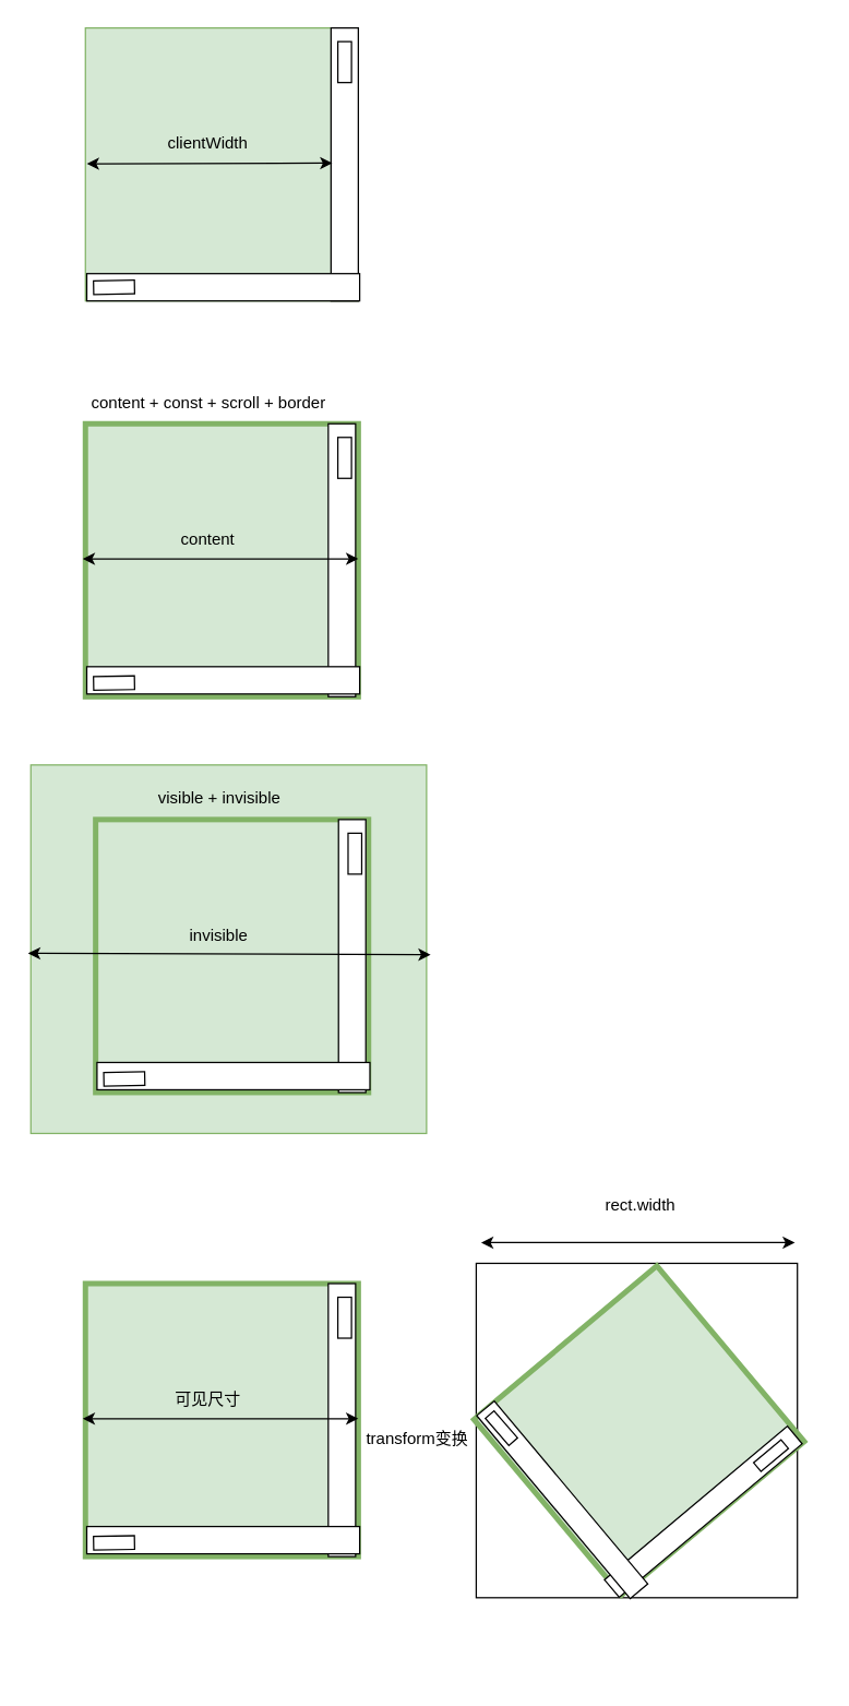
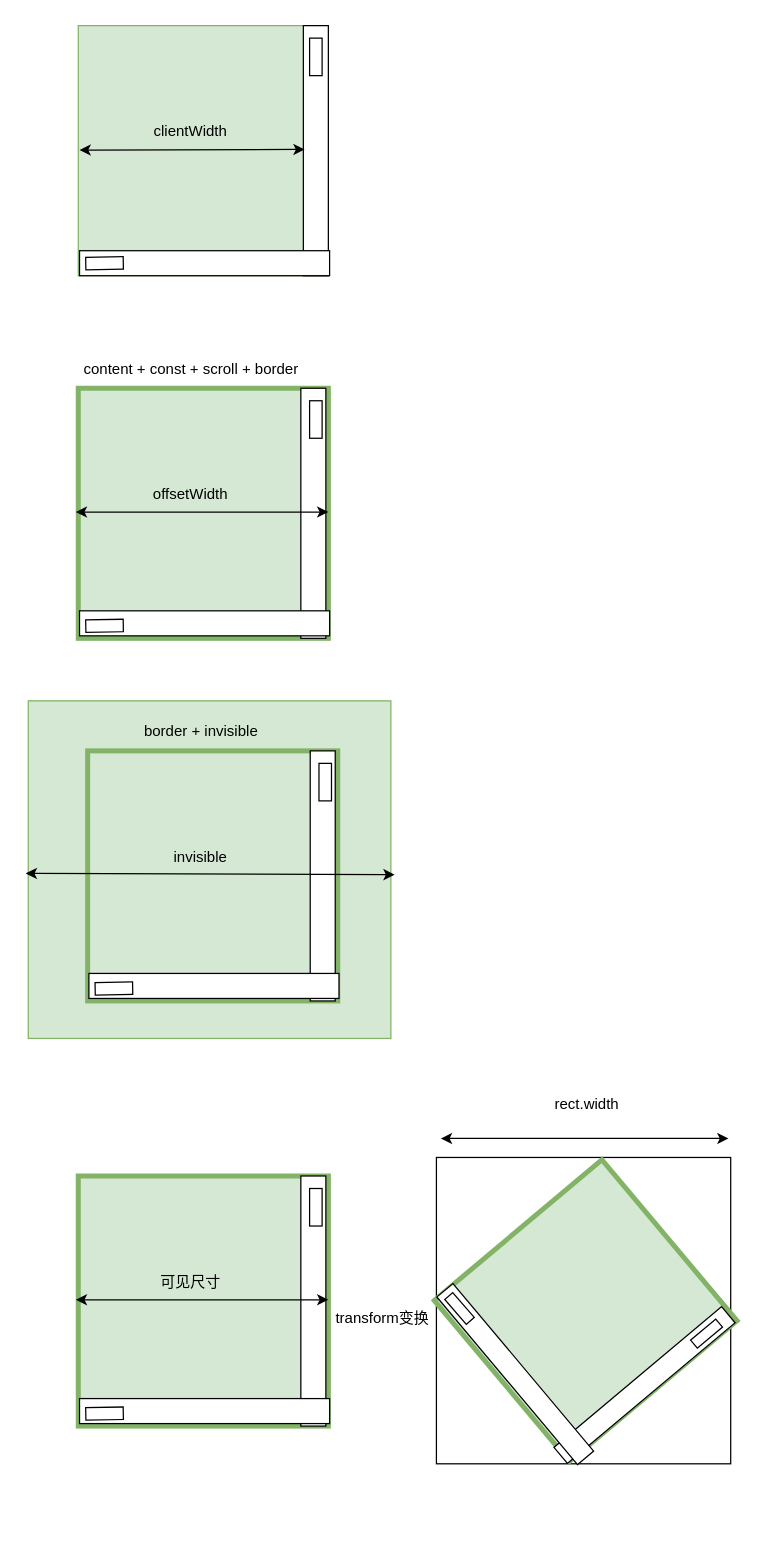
- <mxCell id="16" value="content" style="text;html=1;strokeColor=none;fillColor=none;align=center;verticalAlign=middle;whiteSpace=wrap;rounded=0;shadow=0;" vertex="1" parent="1"><mxGeometry x="122" y="380" width="60" height="30" as="geometry" /></mxCell>
+ <mxCell id="16" value="offsetWidth" style="text;html=1;strokeColor=none;fillColor=none;align=center;verticalAlign=middle;whiteSpace=wrap;rounded=0;shadow=0;" vertex="1" parent="1"><mxGeometry x="122" y="380" width="60" height="30" as="geometry" /></mxCell>
- <mxCell id="25" value="visible + invisible" style="text;html=1;align=center;verticalAlign=middle;resizable=0;points=[];autosize=1;strokeColor=none;fillColor=none;" vertex="1" parent="1"><mxGeometry x="104.5" y="570" width="110" height="30" as="geometry" /></mxCell>
+ <mxCell id="25" value="border + invisible" style="text;html=1;align=center;verticalAlign=middle;resizable=0;points=[];autosize=1;strokeColor=none;fillColor=none;" vertex="1" parent="1"><mxGeometry x="104.5" y="570" width="110" height="30" as="geometry" /></mxCell>
